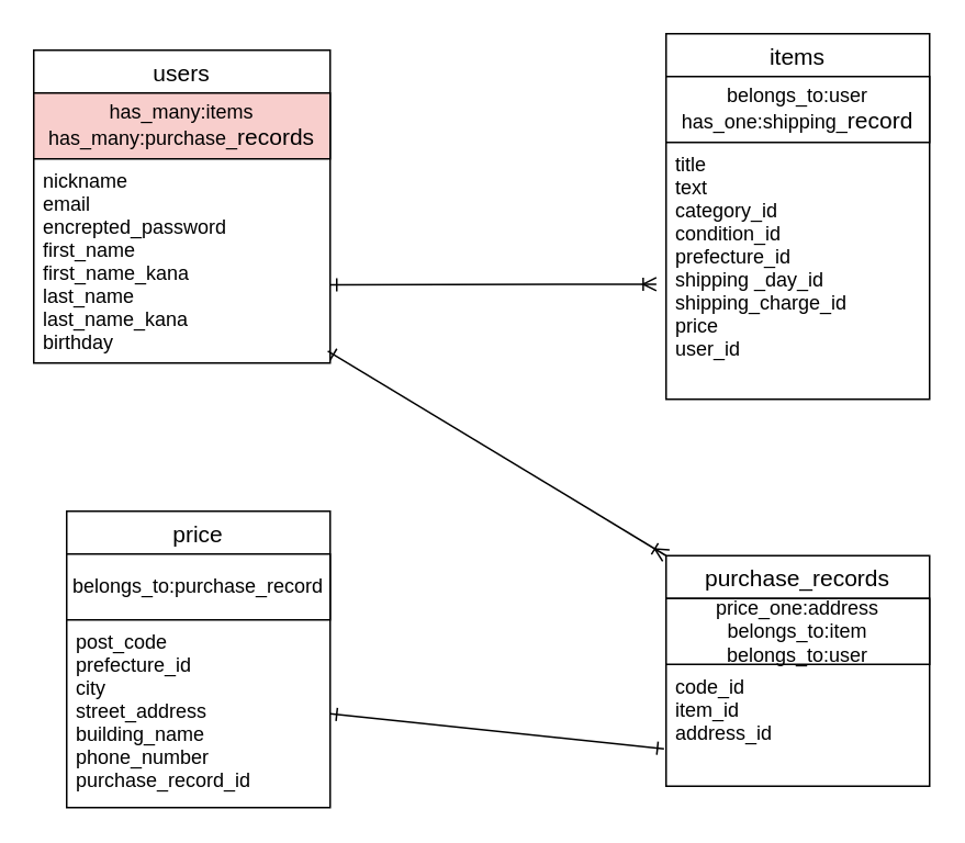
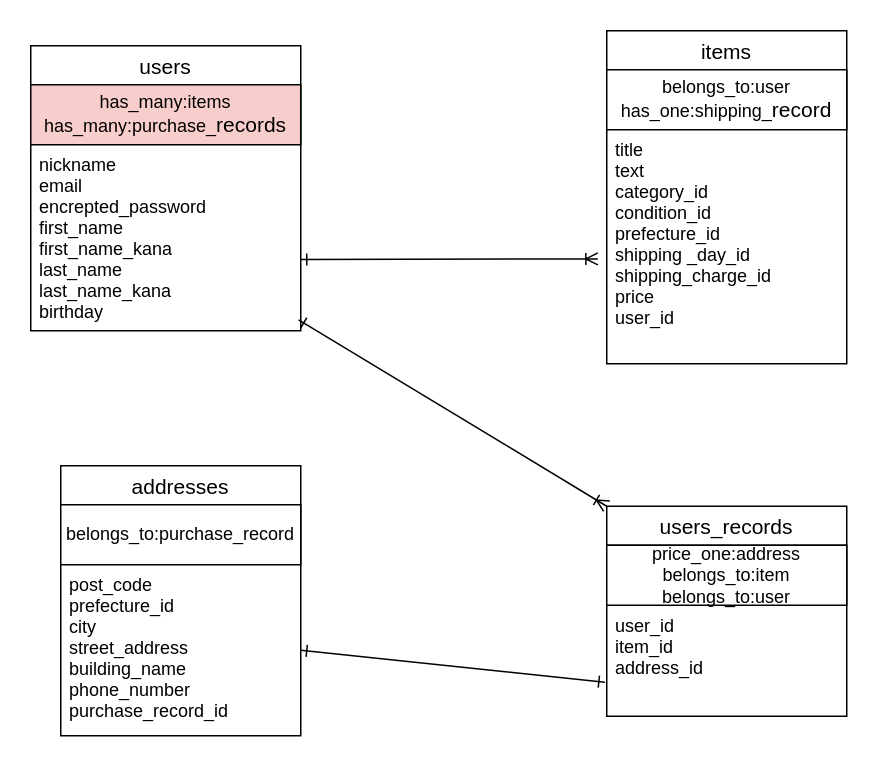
- <mxCell id="6" value="price" style="swimlane;fontStyle=0;childLayout=stackLayout;horizontal=1;startSize=26;horizontalStack=0;resizeParent=1;resizeParentMax=0;resizeLast=0;collapsible=1;marginBottom=0;align=center;fontSize=14;" parent="1" vertex="1"><mxGeometry x="40" y="310" width="160" height="180" as="geometry" /></mxCell>
+ <mxCell id="6" value="addresses" style="swimlane;fontStyle=0;childLayout=stackLayout;horizontal=1;startSize=26;horizontalStack=0;resizeParent=1;resizeParentMax=0;resizeLast=0;collapsible=1;marginBottom=0;align=center;fontSize=14;" parent="1" vertex="1"><mxGeometry x="40" y="310" width="160" height="180" as="geometry" /></mxCell>
- <mxCell id="13" value="purchase_records" style="swimlane;fontStyle=0;childLayout=stackLayout;horizontal=1;startSize=26;horizontalStack=0;resizeParent=1;resizeParentMax=0;resizeLast=0;collapsible=1;marginBottom=0;align=center;fontSize=14;" parent="1" vertex="1"><mxGeometry x="404" y="337" width="160" height="140" as="geometry" /></mxCell>
+ <mxCell id="13" value="users_records" style="swimlane;fontStyle=0;childLayout=stackLayout;horizontal=1;startSize=26;horizontalStack=0;resizeParent=1;resizeParentMax=0;resizeLast=0;collapsible=1;marginBottom=0;align=center;fontSize=14;" parent="1" vertex="1"><mxGeometry x="404" y="337" width="160" height="140" as="geometry" /></mxCell>
- <mxCell id="15" value="code_id&#10;item_id&#10;address_id" style="text;strokeColor=none;fillColor=none;spacingLeft=4;spacingRight=4;overflow=hidden;rotatable=0;points=[[0,0.5],[1,0.5]];portConstraint=eastwest;fontSize=12;" parent="13" vertex="1"><mxGeometry y="66" width="160" height="74" as="geometry" /></mxCell>
+ <mxCell id="15" value="user_id&#10;item_id&#10;address_id" style="text;strokeColor=none;fillColor=none;spacingLeft=4;spacingRight=4;overflow=hidden;rotatable=0;points=[[0,0.5],[1,0.5]];portConstraint=eastwest;fontSize=12;" parent="13" vertex="1"><mxGeometry y="66" width="160" height="74" as="geometry" /></mxCell>
